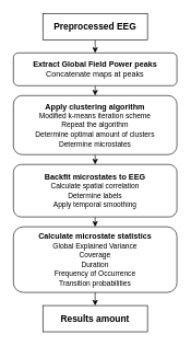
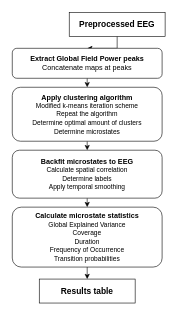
- <mxCell id="3" value="&lt;font style=&quot;font-size: 14px;&quot;&gt;&lt;b&gt;Preprocessed EEG&lt;/b&gt;&lt;/font&gt;" style="rounded=0;whiteSpace=wrap;html=1;" parent="1" vertex="1"><mxGeometry x="65" y="20" width="160" height="40" as="geometry" /></mxCell>
+ <mxCell id="3" value="&lt;font style=&quot;font-size: 14px;&quot;&gt;&lt;b&gt;Preprocessed EEG&lt;/b&gt;&lt;/font&gt;" style="rounded=0;whiteSpace=wrap;html=1;" parent="1" vertex="1"><mxGeometry x="115" y="20" width="160" height="40" as="geometry" /></mxCell>
- <mxCell id="12" value="&lt;font style=&quot;font-size: 14px;&quot;&gt;&lt;b&gt;Results amount&lt;/b&gt;&lt;/font&gt;" style="rounded=0;whiteSpace=wrap;html=1;" vertex="1" parent="1"><mxGeometry x="65" y="465" width="160" height="40" as="geometry" /></mxCell>
+ <mxCell id="12" value="&lt;font style=&quot;font-size: 14px;&quot;&gt;&lt;b&gt;Results table&lt;/b&gt;&lt;/font&gt;" style="rounded=0;whiteSpace=wrap;html=1;" vertex="1" parent="1"><mxGeometry x="65" y="465" width="160" height="40" as="geometry" /></mxCell>
